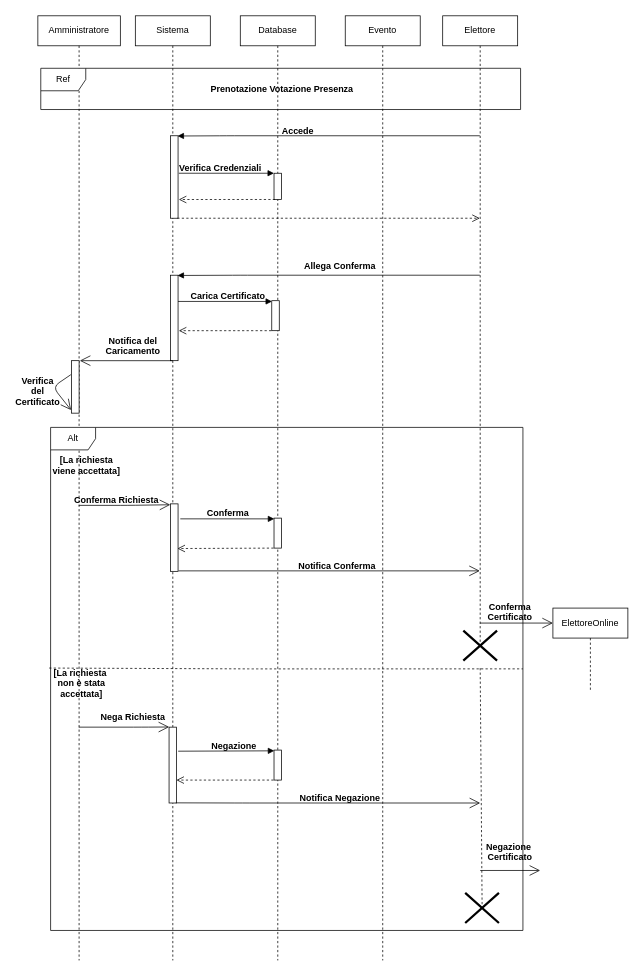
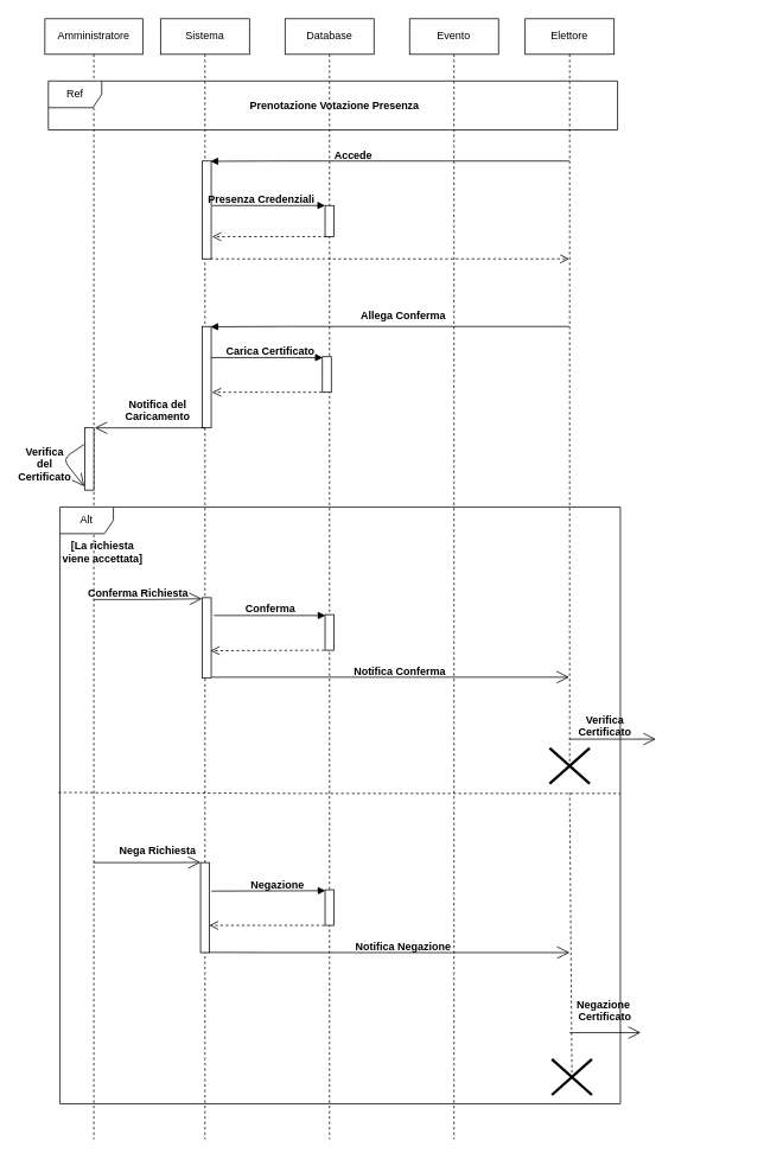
- <mxCell id="14" value="Verifica Credenziali" style="text;align=center;fontStyle=1;verticalAlign=middle;spacingLeft=3;spacingRight=3;strokeColor=none;rotatable=0;points=[[0,0.5],[1,0.5]];portConstraint=eastwest;" parent="2" vertex="1"><mxGeometry x="52" y="190" width="123.29" height="26" as="geometry" /></mxCell>
+ <mxCell id="14" value="Presenza Credenziali" style="text;align=center;fontStyle=1;verticalAlign=middle;spacingLeft=3;spacingRight=3;strokeColor=none;rotatable=0;points=[[0,0.5],[1,0.5]];portConstraint=eastwest;" parent="2" vertex="1"><mxGeometry x="52" y="190" width="123.29" height="26" as="geometry" /></mxCell>
- <mxCell id="51" value="Conferma &#10;Certificato" style="text;align=center;fontStyle=1;verticalAlign=middle;spacingLeft=3;spacingRight=3;strokeColor=none;rotatable=0;points=[[0,0.5],[1,0.5]];portConstraint=eastwest;" parent="1" vertex="1"><mxGeometry x="650" y="800" width="60" height="30" as="geometry" /></mxCell>
+ <mxCell id="51" value="Verifica &#10;Certificato" style="text;align=center;fontStyle=1;verticalAlign=middle;spacingLeft=3;spacingRight=3;strokeColor=none;rotatable=0;points=[[0,0.5],[1,0.5]];portConstraint=eastwest;" parent="1" vertex="1"><mxGeometry x="650" y="800" width="60" height="30" as="geometry" /></mxCell>
- <mxCell id="16" value="ElettoreOnline" style="shape=umlLifeline;perimeter=lifelinePerimeter;whiteSpace=wrap;html=1;container=1;collapsible=0;recursiveResize=0;outlineConnect=0;" parent="2" vertex="1"><mxGeometry x="557" y="790" width="100" height="110" as="geometry" /></mxCell>
- <mxCell id="55" value="[La richiesta &#10;non è stata&#10;accettata]" style="text;align=center;fontStyle=1;verticalAlign=middle;spacingLeft=3;spacingRight=3;strokeColor=none;rotatable=0;points=[[0,0.5],[1,0.5]];portConstraint=eastwest;" parent="1" vertex="1"><mxGeometry x="67" y="890" width="83" height="40" as="geometry" /></mxCell>
